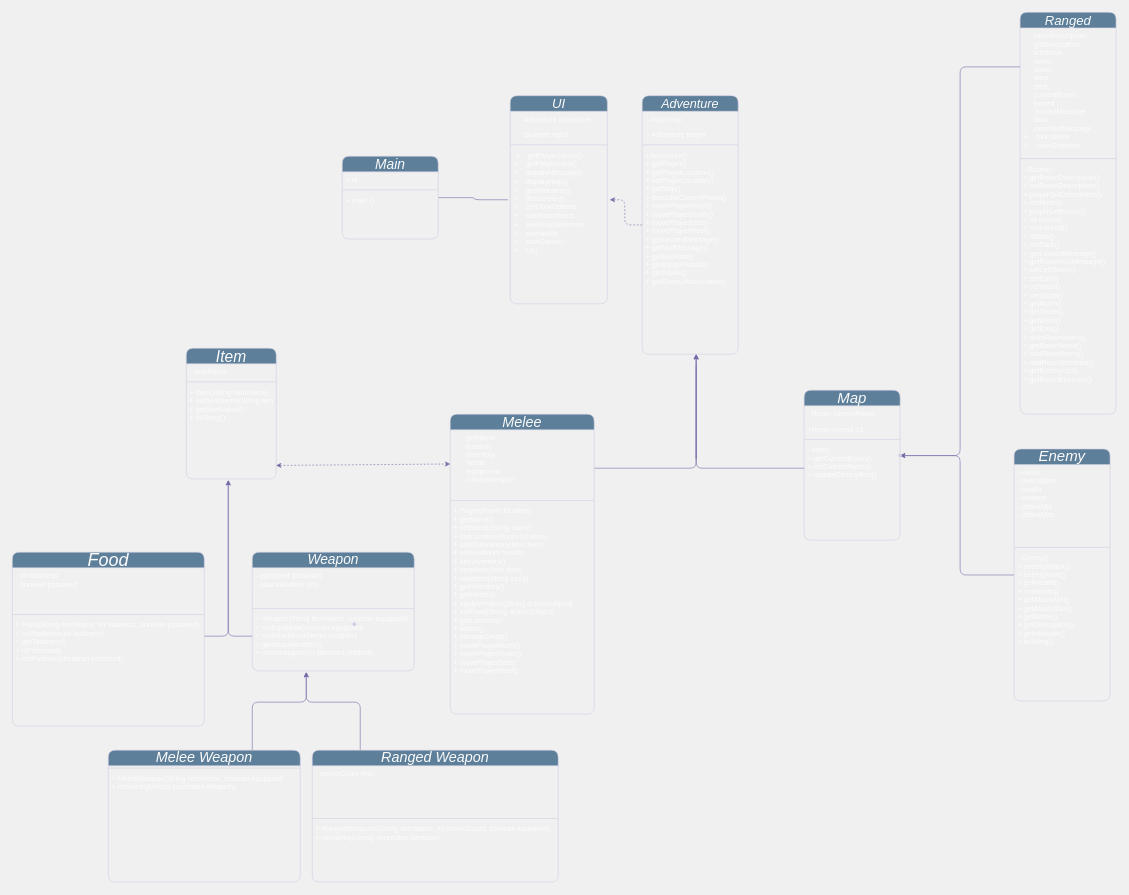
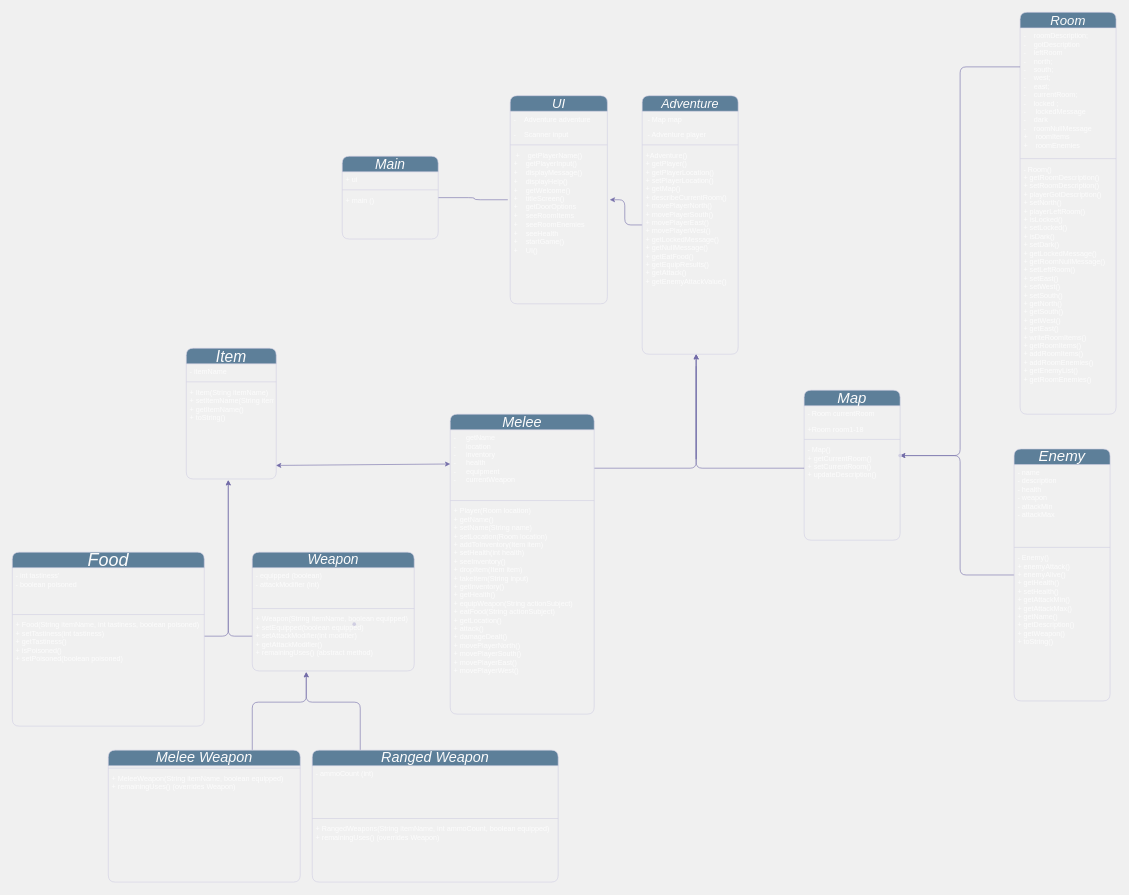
- <mxCell id="52" value="Ranged" style="swimlane;fontStyle=2;align=center;verticalAlign=top;childLayout=stackLayout;horizontal=1;startSize=26;horizontalStack=0;resizeParent=1;resizeLast=0;collapsible=1;marginBottom=0;rounded=1;shadow=0;strokeWidth=1;labelBackgroundColor=none;fillColor=#5D7F99;strokeColor=#D0CEE2;fontColor=#FCFCFC;fontSize=22;spacing=-5;" vertex="1" parent="1"><mxGeometry x="1700" y="20" width="160" height="670" as="geometry"><mxRectangle x="230" y="140" width="160" height="26" as="alternateBounds" /></mxGeometry></mxCell>
+ <mxCell id="52" value="Room" style="swimlane;fontStyle=2;align=center;verticalAlign=top;childLayout=stackLayout;horizontal=1;startSize=26;horizontalStack=0;resizeParent=1;resizeLast=0;collapsible=1;marginBottom=0;rounded=1;shadow=0;strokeWidth=1;labelBackgroundColor=none;fillColor=#5D7F99;strokeColor=#D0CEE2;fontColor=#FCFCFC;fontSize=22;spacing=-5;" vertex="1" parent="1"><mxGeometry x="1700" y="20" width="160" height="670" as="geometry"><mxRectangle x="230" y="140" width="160" height="26" as="alternateBounds" /></mxGeometry></mxCell>
- <mxCell id="30" value="" style="edgeStyle=orthogonalEdgeStyle;rounded=1;hachureGap=4;orthogonalLoop=1;jettySize=auto;html=1;fontFamily=Architects Daughter;fontSource=https%3A%2F%2Ffonts.googleapis.com%2Fcss%3Ffamily%3DArchitects%2BDaughter;labelBackgroundColor=none;fontColor=#FCFCFC;strokeColor=#736CA8;dashed=1;" edge="1" parent="1" source="31" target="37"><mxGeometry relative="1" as="geometry" /></mxCell>
+ <mxCell id="30" value="" style="edgeStyle=orthogonalEdgeStyle;rounded=1;hachureGap=4;orthogonalLoop=1;jettySize=auto;html=1;fontFamily=Architects Daughter;fontSource=https%3A%2F%2Ffonts.googleapis.com%2Fcss%3Ffamily%3DArchitects%2BDaughter;labelBackgroundColor=none;fontColor=#FCFCFC;strokeColor=#736CA8;" edge="1" parent="1" source="31" target="37"><mxGeometry relative="1" as="geometry" /></mxCell>
- <mxCell id="65" value="" style="endArrow=classic;startArrow=classic;html=1;rounded=1;strokeColor=#736CA8;fontColor=#FCFCFC;entryX=0;entryY=0.5;entryDx=0;entryDy=0;exitX=0.998;exitY=0.857;exitDx=0;exitDy=0;exitPerimeter=0;labelBackgroundColor=none;dashed=1;" edge="1" parent="1" source="10" target="4"><mxGeometry width="50" height="50" relative="1" as="geometry"><mxPoint x="480" as="sourcePoint" y="780" /><mxPoint x="510" y="740" as="targetPoint" /></mxGeometry></mxCell>
+ <mxCell id="65" value="" style="endArrow=classic;startArrow=classic;html=1;rounded=1;strokeColor=#736CA8;fontColor=#FCFCFC;entryX=0;entryY=0.5;entryDx=0;entryDy=0;exitX=0.998;exitY=0.857;exitDx=0;exitDy=0;exitPerimeter=0;labelBackgroundColor=none;" edge="1" parent="1" source="10" target="4"><mxGeometry width="50" height="50" relative="1" as="geometry"><mxPoint x="480" as="sourcePoint" y="780" /><mxPoint x="510" y="740" as="targetPoint" /></mxGeometry></mxCell>
